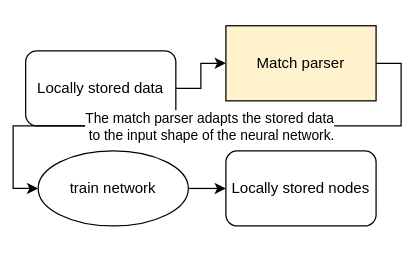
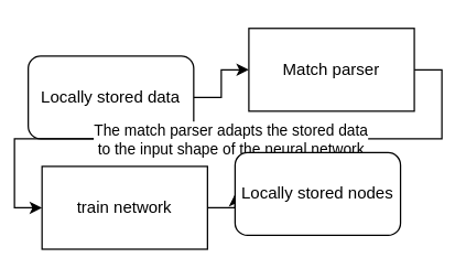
- <mxCell id="6" value="Match parser" style="rounded=0;whiteSpace=wrap;html=1;fillColor=#fff2cc;" vertex="1" parent="1"><mxGeometry x="180" y="20" width="120" height="60" as="geometry" /></mxCell>
+ <mxCell id="6" value="Match parser" style="rounded=0;whiteSpace=wrap;html=1;" vertex="1" parent="1"><mxGeometry x="180" y="20" width="120" height="60" as="geometry" /></mxCell>
- <mxCell id="8" value="train network" style="ellipse;whiteSpace=wrap;html=1;" vertex="1" parent="1"><mxGeometry x="30" y="120" width="120" height="60" as="geometry" /></mxCell>
+ <mxCell id="8" value="train network" style="rounded=0;whiteSpace=wrap;html=1;" vertex="1" parent="1"><mxGeometry x="30" y="120" width="120" height="60" as="geometry" /></mxCell>
- <mxCell id="9" value="Locally stored nodes" style="rounded=1;whiteSpace=wrap;html=1;" vertex="1" parent="1"><mxGeometry x="180" y="120" width="120" height="60" as="geometry" /></mxCell>
+ <mxCell id="9" value="Locally stored nodes" style="rounded=1;whiteSpace=wrap;html=1;" vertex="1" parent="1"><mxGeometry x="170" y="110" width="120" height="60" as="geometry" /></mxCell>
